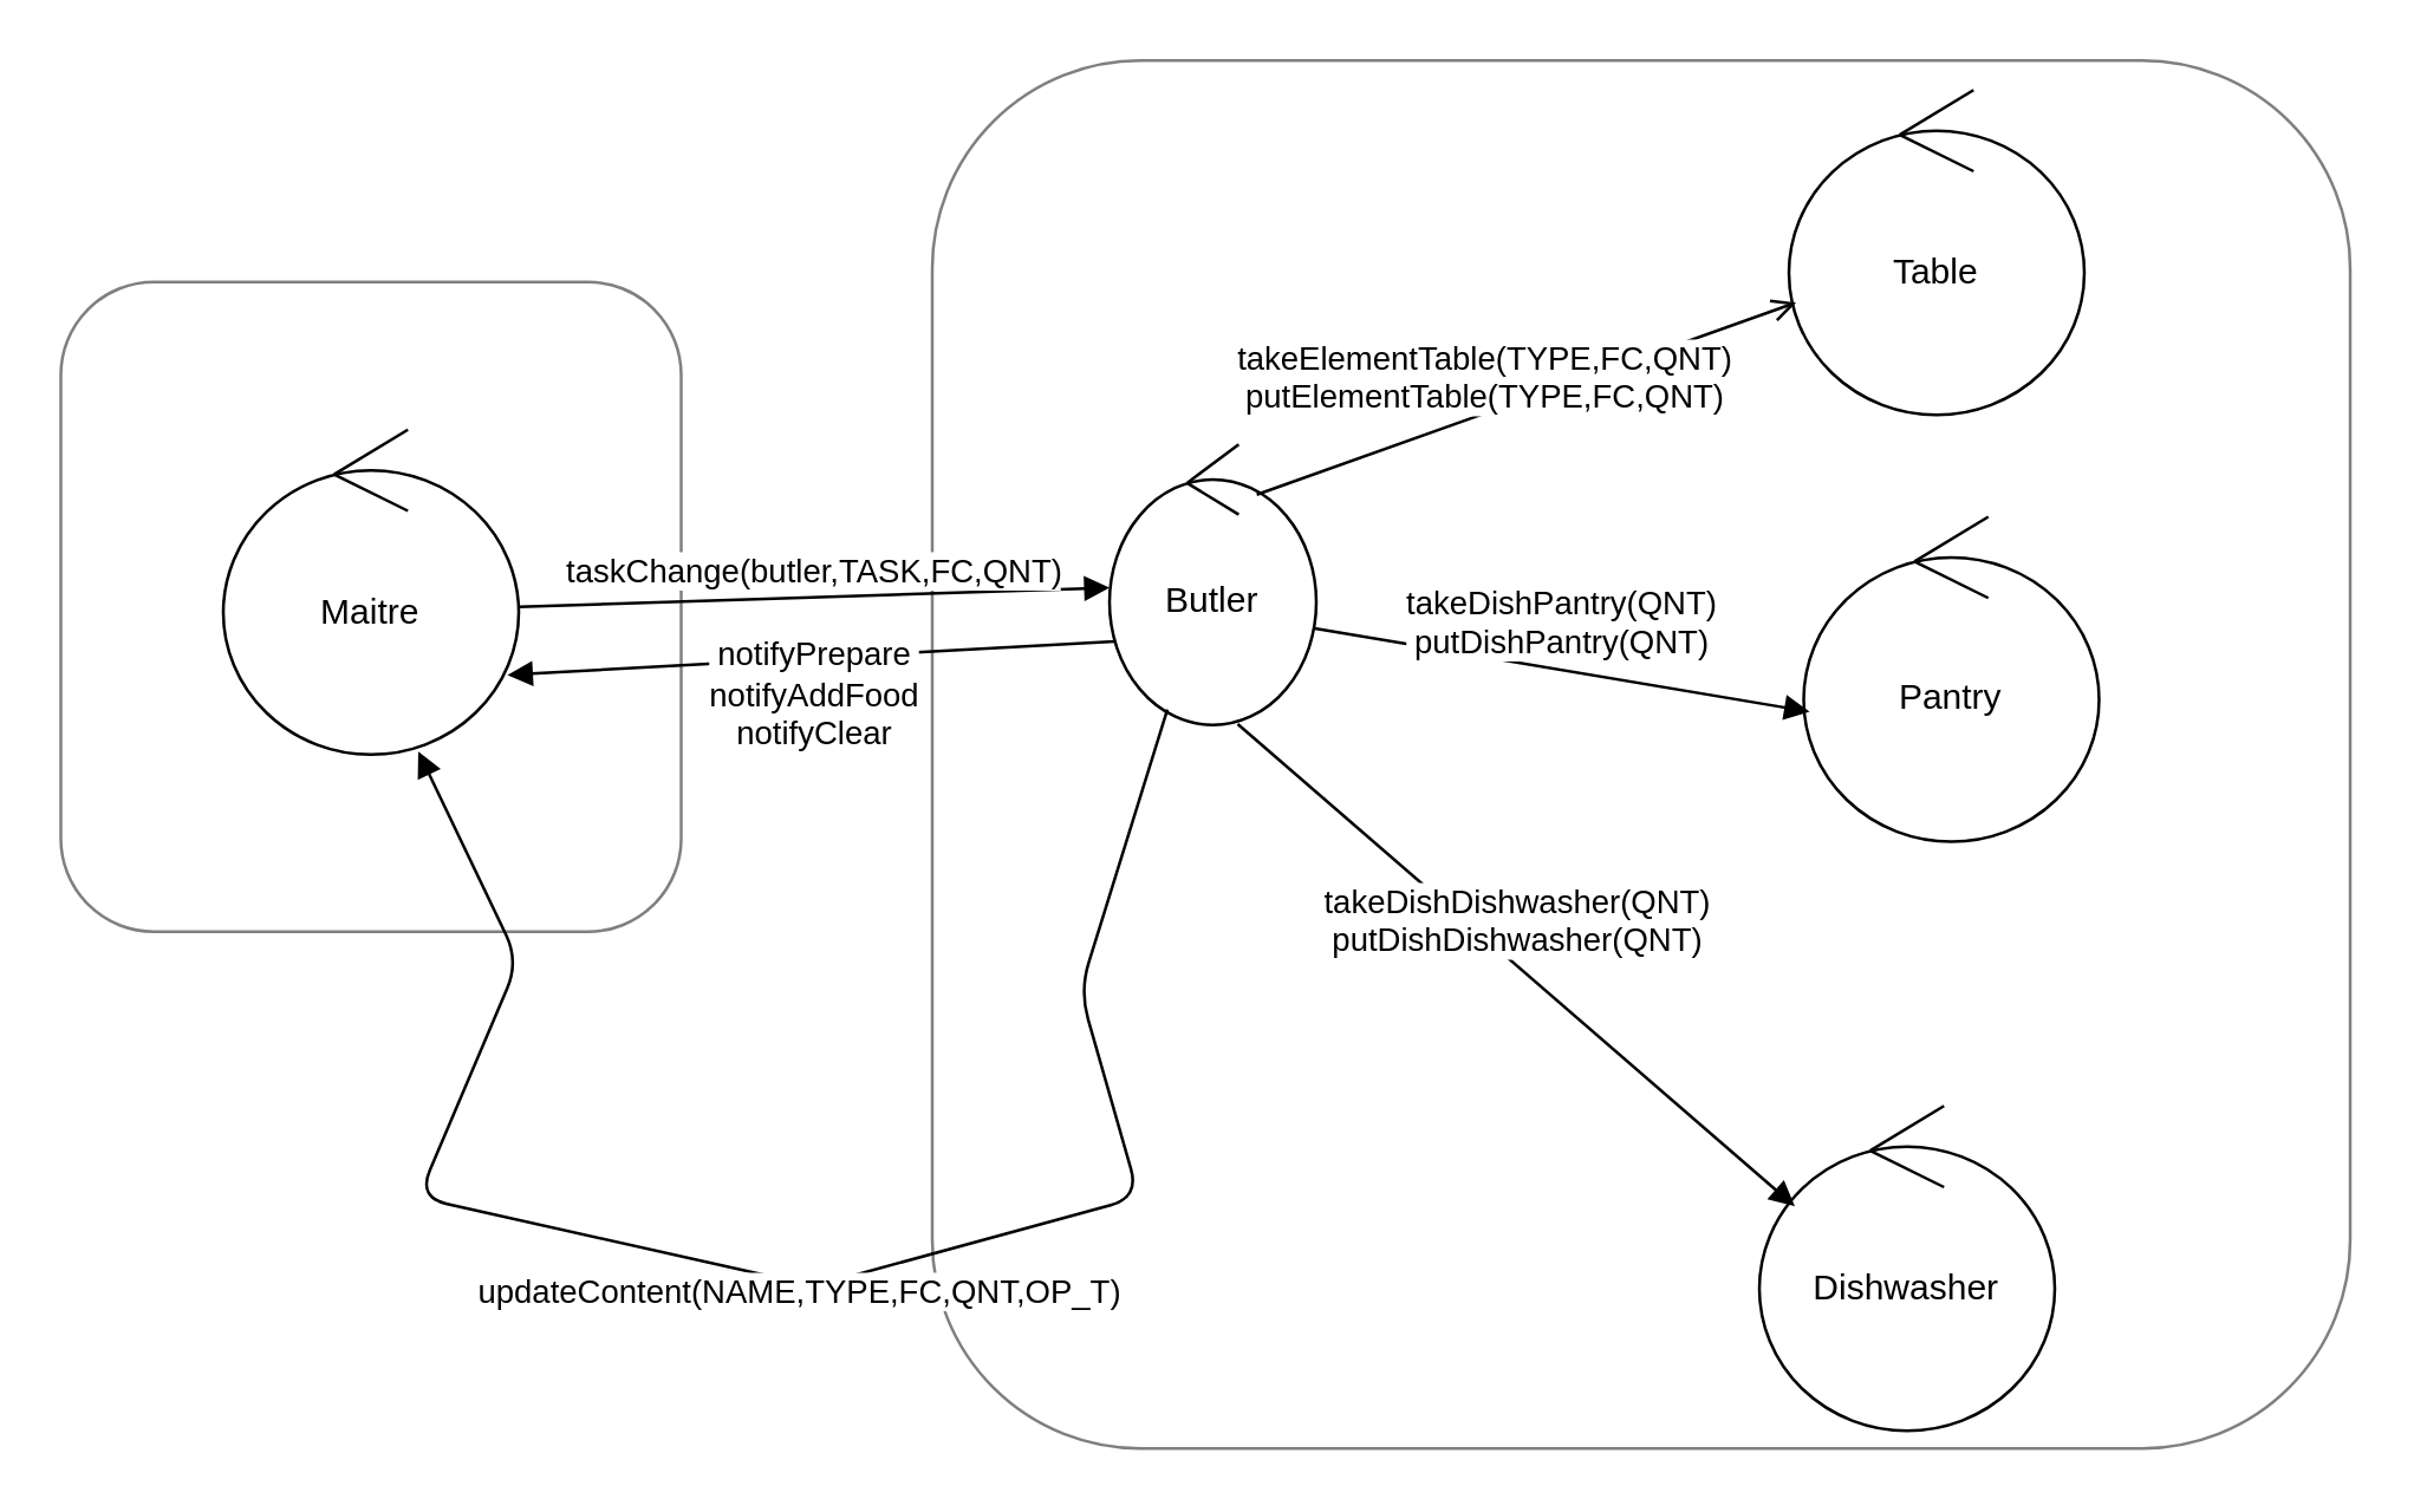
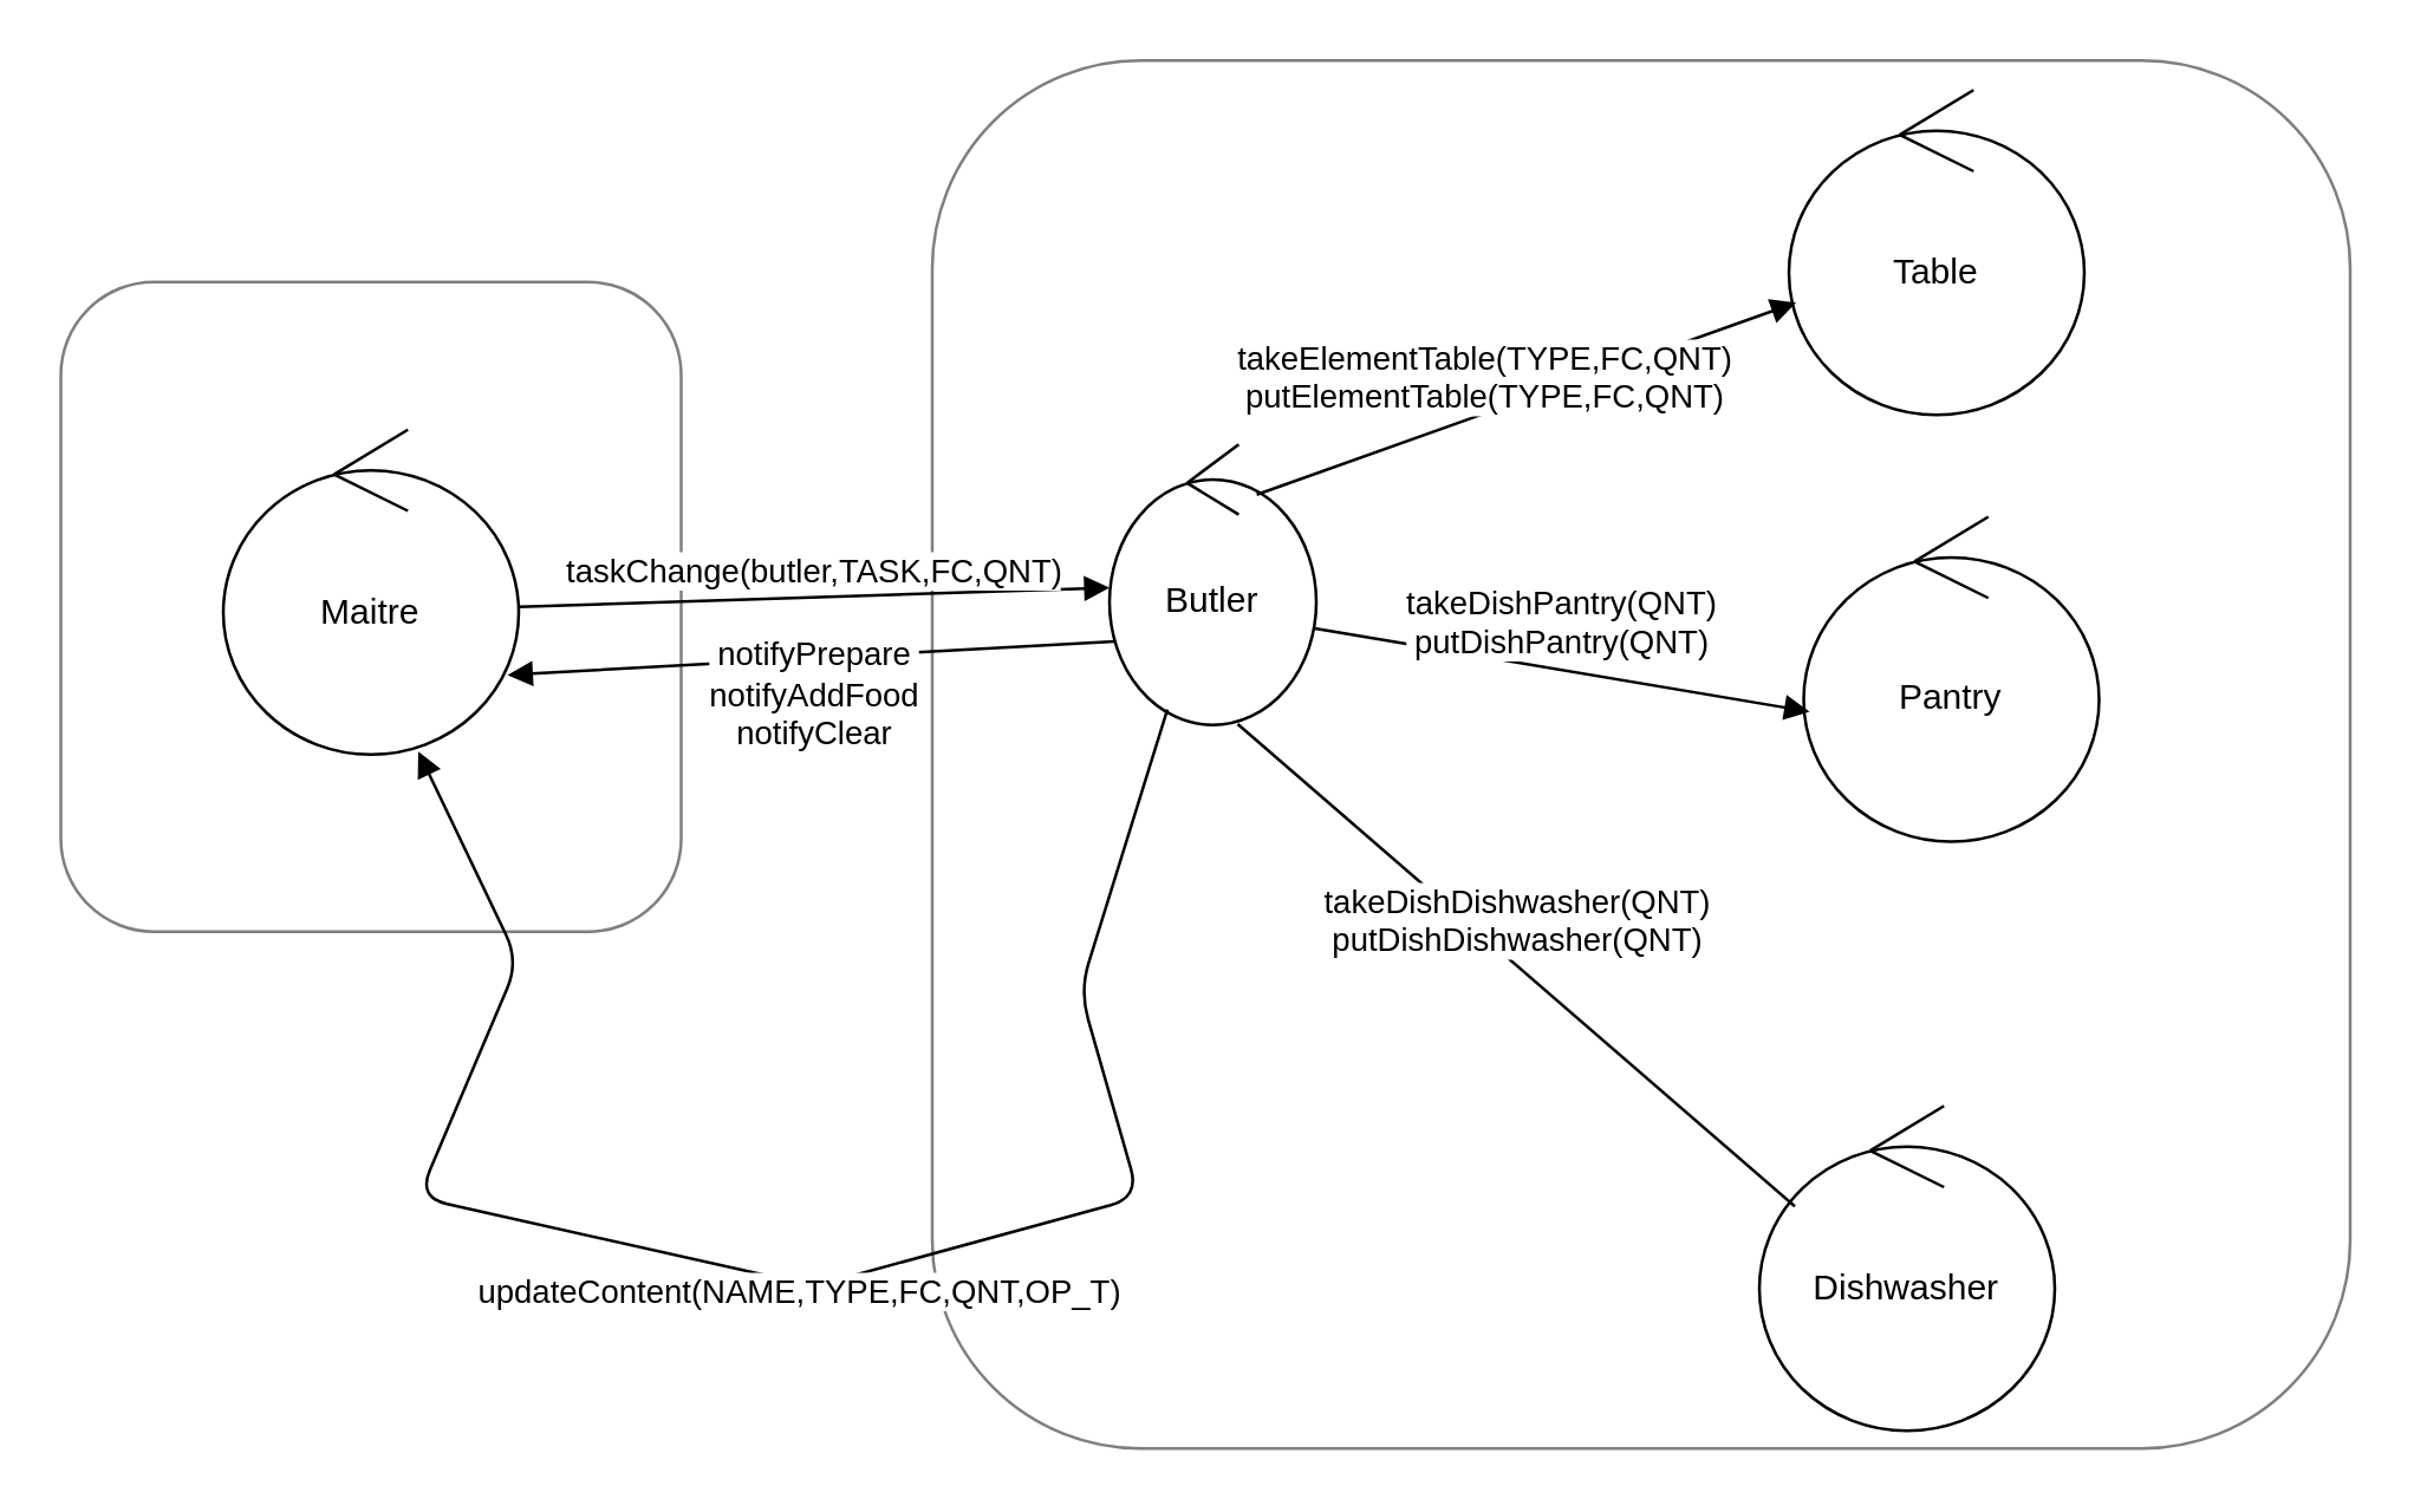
- <mxCell id="11" value="takeElementTable(TYPE,FC,QNT)&lt;br&gt;putElementTable(TYPE,FC,QNT)" style="html=1;verticalAlign=bottom;endArrow=open;exitX=0.712;exitY=0.179;exitDx=0;exitDy=0;exitPerimeter=0;" edge="1" parent="1" source="4" target="6"><mxGeometry x="-0.164" y="-3" width="80" relative="1" as="geometry"><mxPoint x="425" y="325" as="sourcePoint" /><mxPoint x="505" y="325" as="targetPoint" /><mxPoint as="offset" /></mxGeometry></mxCell>
+ <mxCell id="11" value="takeElementTable(TYPE,FC,QNT)&lt;br&gt;putElementTable(TYPE,FC,QNT)" style="html=1;verticalAlign=bottom;endArrow=block;exitX=0.712;exitY=0.179;exitDx=0;exitDy=0;exitPerimeter=0;" edge="1" parent="1" source="4" target="6"><mxGeometry x="-0.164" y="-3" width="80" relative="1" as="geometry"><mxPoint x="425" y="325" as="sourcePoint" /><mxPoint x="505" y="325" as="targetPoint" /><mxPoint as="offset" /></mxGeometry></mxCell>
- <mxCell id="13" value="takeDishDishwasher(QNT)&lt;br&gt;putDishDishwasher(QNT)" style="html=1;verticalAlign=bottom;endArrow=block;exitX=0.62;exitY=0.997;exitDx=0;exitDy=0;exitPerimeter=0;entryX=0.12;entryY=0.309;entryDx=0;entryDy=0;entryPerimeter=0;" edge="1" parent="1" source="4" target="8"><mxGeometry width="80" relative="1" as="geometry"><mxPoint x="475" y="335" as="sourcePoint" /><mxPoint x="555" y="335" as="targetPoint" /></mxGeometry></mxCell>
+ <mxCell id="13" value="takeDishDishwasher(QNT)&lt;br&gt;putDishDishwasher(QNT)" style="html=1;verticalAlign=bottom;endArrow=none;exitX=0.62;exitY=0.997;exitDx=0;exitDy=0;exitPerimeter=0;entryX=0.12;entryY=0.309;entryDx=0;entryDy=0;entryPerimeter=0;" edge="1" parent="1" source="4" target="8"><mxGeometry width="80" relative="1" as="geometry"><mxPoint x="475" y="335" as="sourcePoint" /><mxPoint x="555" y="335" as="targetPoint" /></mxGeometry></mxCell>
